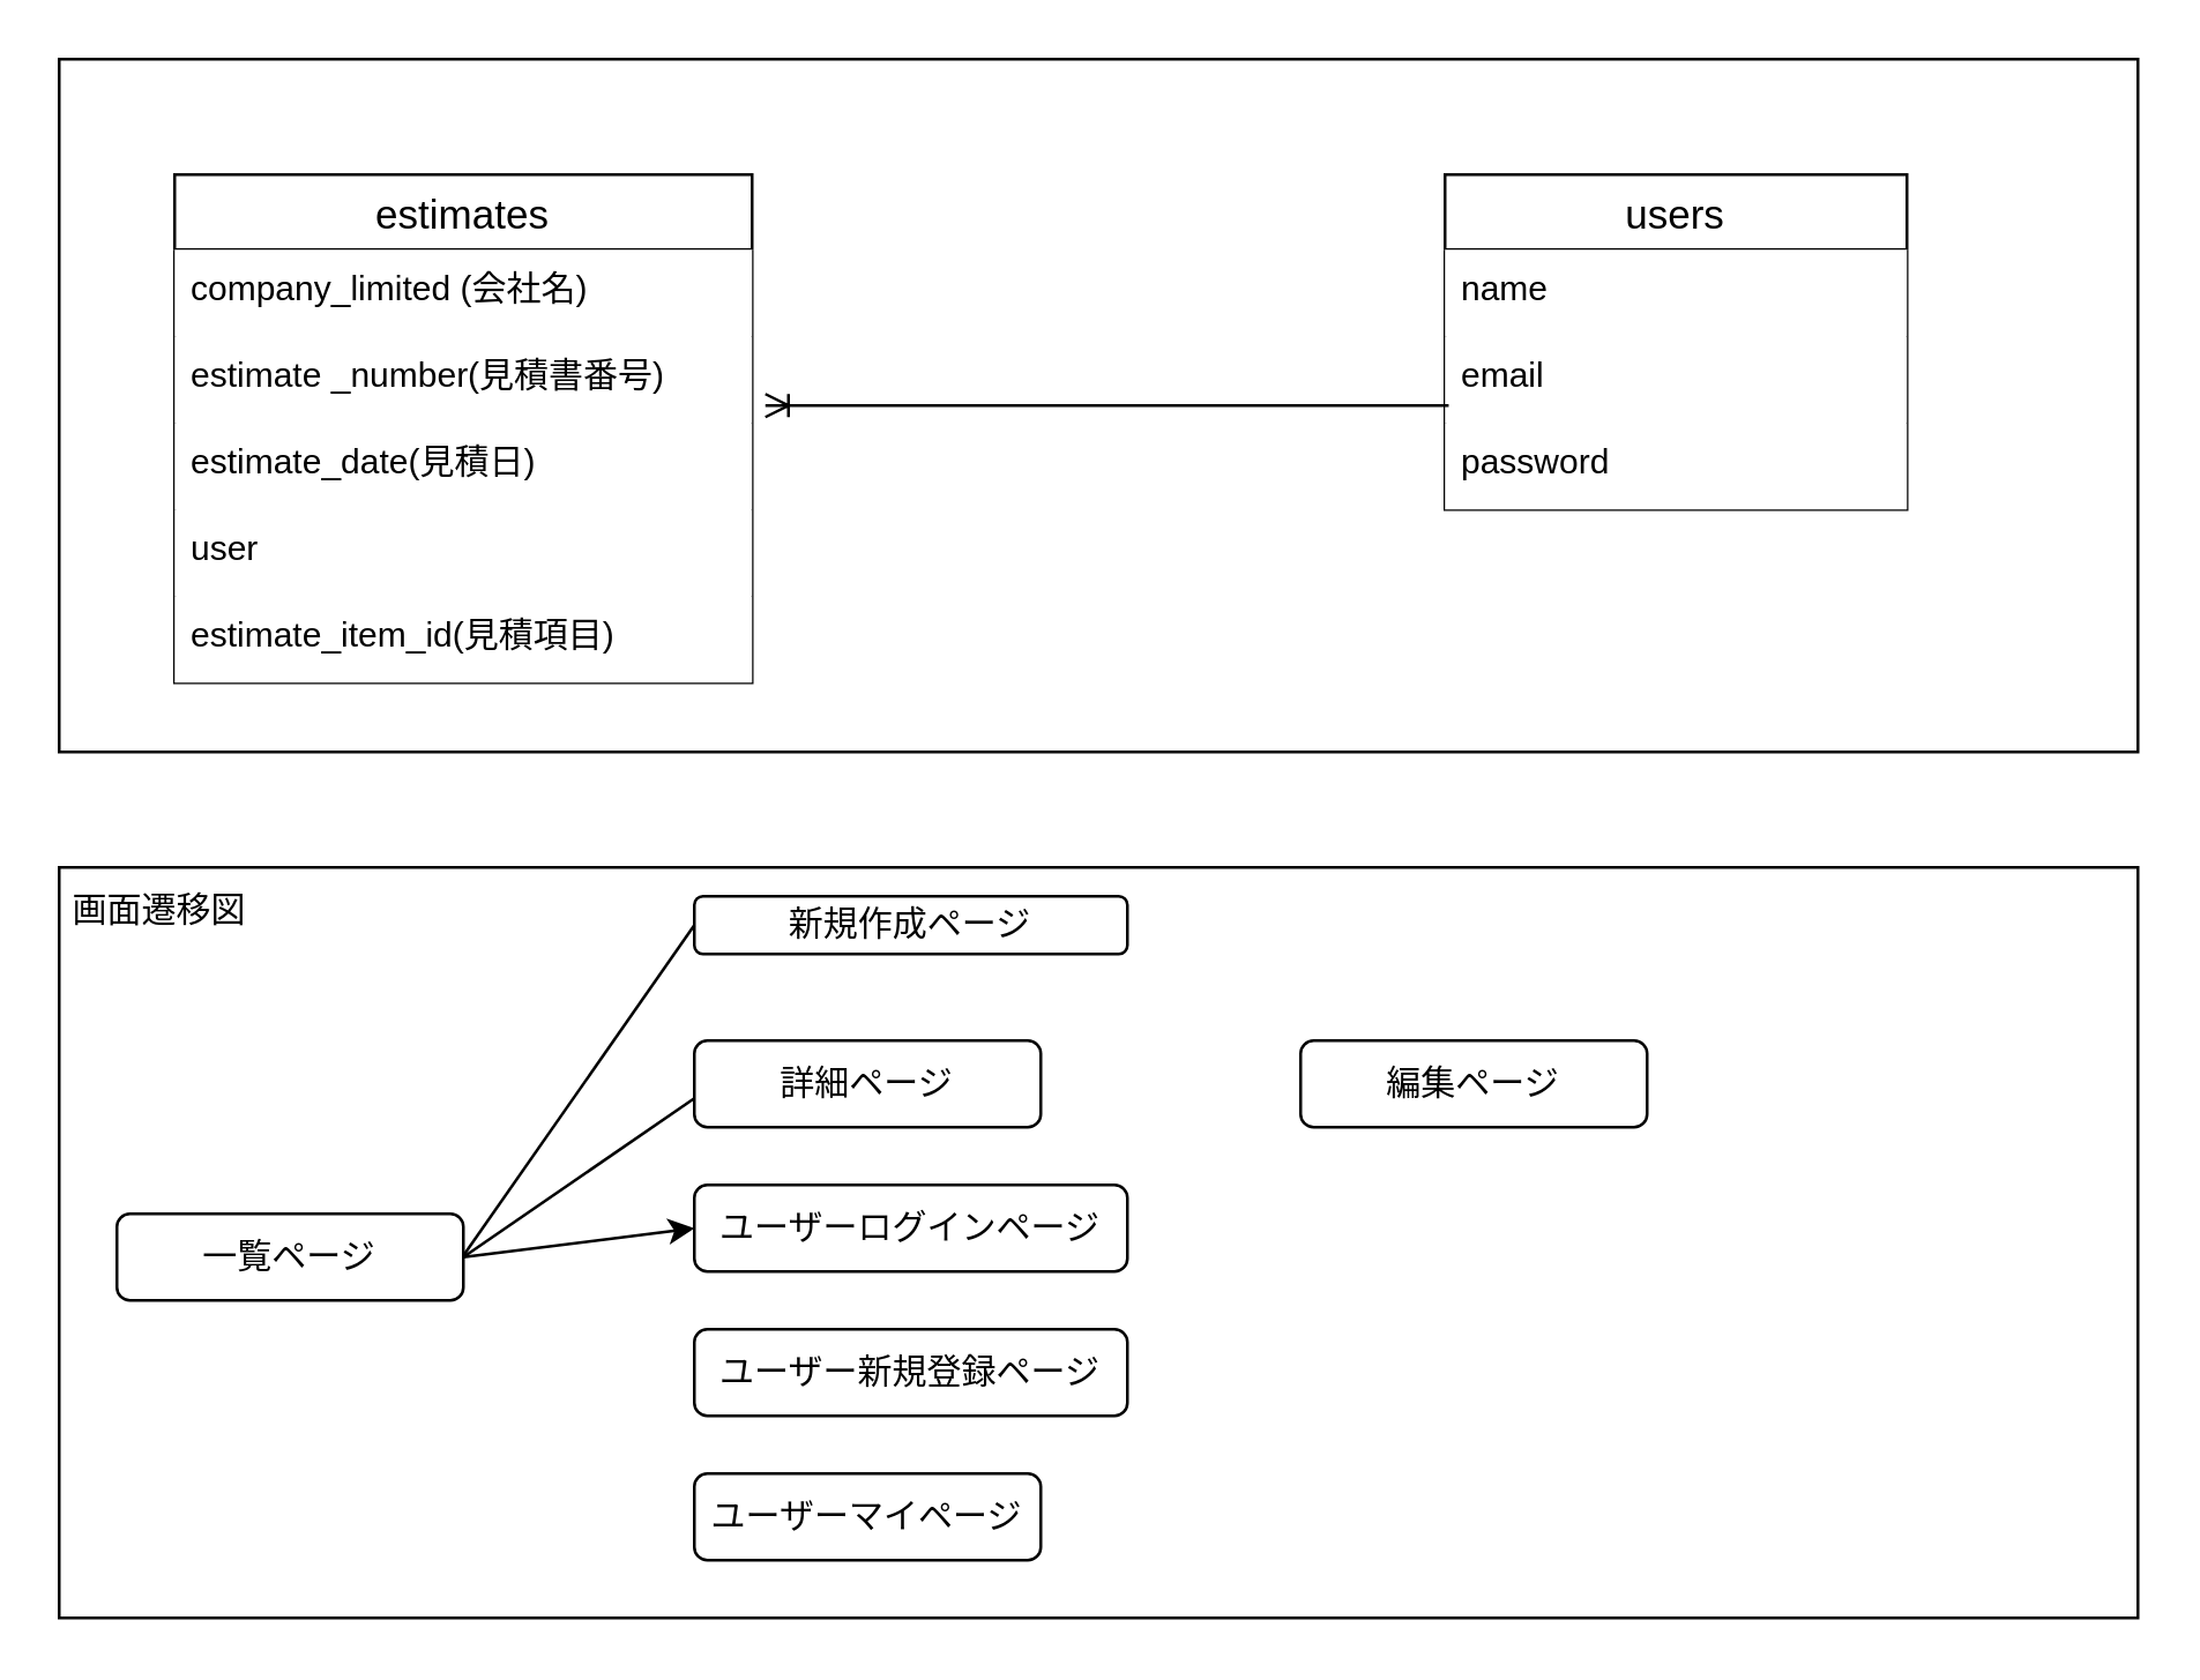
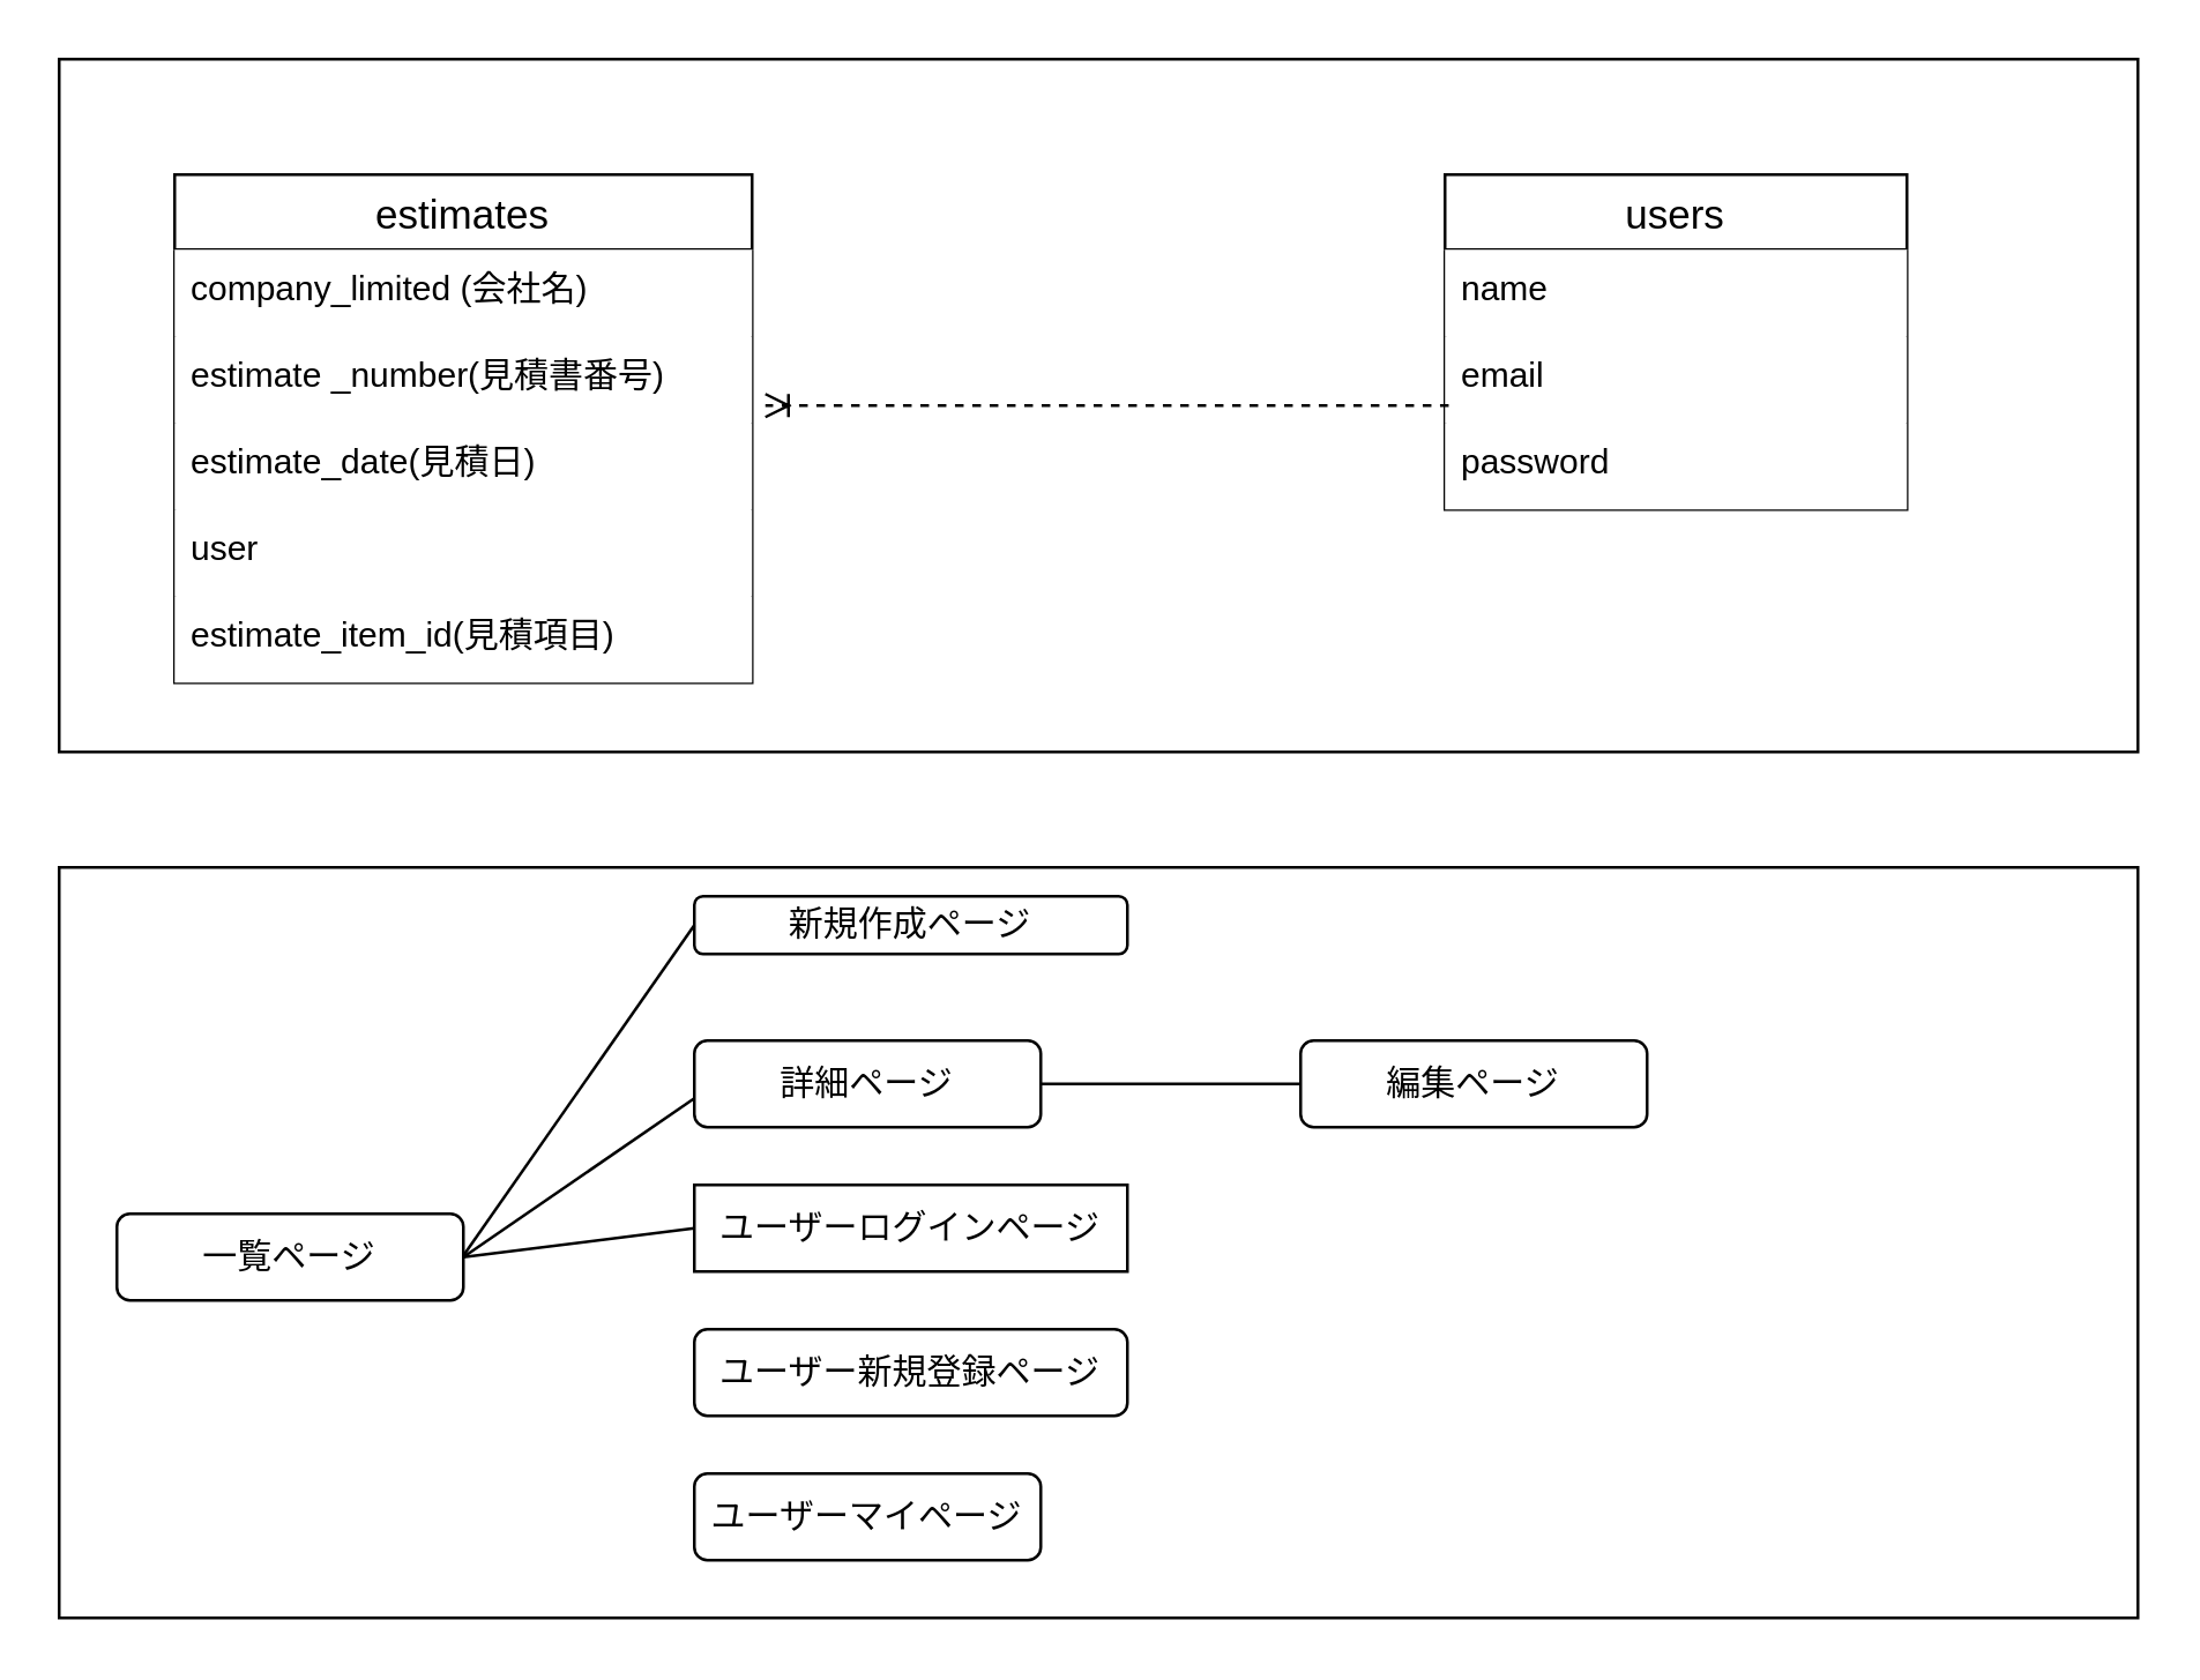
- <mxCell id="13" value="" style="edgeStyle=entityRelationEdgeStyle;fontSize=12;html=1;endArrow=ERoneToMany;entryX=1.023;entryY=0.8;entryDx=0;entryDy=0;entryPerimeter=0;exitX=0.008;exitY=0.8;exitDx=0;exitDy=0;exitPerimeter=0;fillColor=#FFFFFF;" parent="1" source="11" target="5" edge="1"><mxGeometry width="100" height="100" relative="1" as="geometry"><mxPoint x="530" y="360" as="sourcePoint" /><mxPoint x="630" y="260" as="targetPoint" /></mxGeometry></mxCell>
+ <mxCell id="13" value="" style="edgeStyle=entityRelationEdgeStyle;fontSize=12;html=1;endArrow=ERoneToMany;entryX=1.023;entryY=0.8;entryDx=0;entryDy=0;entryPerimeter=0;exitX=0.008;exitY=0.8;exitDx=0;exitDy=0;exitPerimeter=0;fillColor=#FFFFFF;dashed=1;" parent="1" source="11" target="5" edge="1"><mxGeometry width="100" height="100" relative="1" as="geometry"><mxPoint x="530" y="360" as="sourcePoint" /><mxPoint x="630" y="260" as="targetPoint" /></mxGeometry></mxCell>
- <mxCell id="15" value="画面遷移図" style="text;strokeColor=none;align=center;fillColor=none;html=1;verticalAlign=middle;whiteSpace=wrap;rounded=0;" parent="1" vertex="1"><mxGeometry y="300" width="70" height="30" as="geometry" x="20" /></mxCell>
+ <mxCell id="23" value="" style="endArrow=none;html=1;rounded=0;entryX=0;entryY=0.5;entryDx=0;entryDy=0;exitX=1;exitY=0.5;exitDx=0;exitDy=0;" parent="1" source="18" target="26" edge="1"><mxGeometry relative="1" as="geometry"><mxPoint x="460" y="499.5" as="sourcePoint" /><mxPoint x="540" y="390" as="targetPoint" /></mxGeometry></mxCell>
- <mxCell id="25" value="ユーザーログインページ" style="rounded=1;whiteSpace=wrap;html=1;" parent="1" vertex="1"><mxGeometry x="240" y="410" width="150" height="30" as="geometry" /></mxCell>
+ <mxCell id="25" value="ユーザーログインページ" style="whiteSpace=wrap;html=1;rounded=0;" parent="1" vertex="1"><mxGeometry x="240" y="410" width="150" height="30" as="geometry" /></mxCell>
- <mxCell id="24" value="" style="endArrow=classic;html=1;rounded=0;entryX=0;entryY=0.5;entryDx=0;entryDy=0;exitX=1;exitY=0.5;exitDx=0;exitDy=0;" parent="1" source="16" target="25" edge="1"><mxGeometry relative="1" as="geometry"><mxPoint x="200" y="474.5" as="sourcePoint" /><mxPoint x="280" y="365" as="targetPoint" /></mxGeometry></mxCell>
+ <mxCell id="24" value="" style="endArrow=none;html=1;rounded=0;entryX=0;entryY=0.5;entryDx=0;entryDy=0;exitX=1;exitY=0.5;exitDx=0;exitDy=0;" parent="1" source="16" target="25" edge="1"><mxGeometry relative="1" as="geometry"><mxPoint x="200" y="474.5" as="sourcePoint" /><mxPoint x="280" y="365" as="targetPoint" /></mxGeometry></mxCell>
